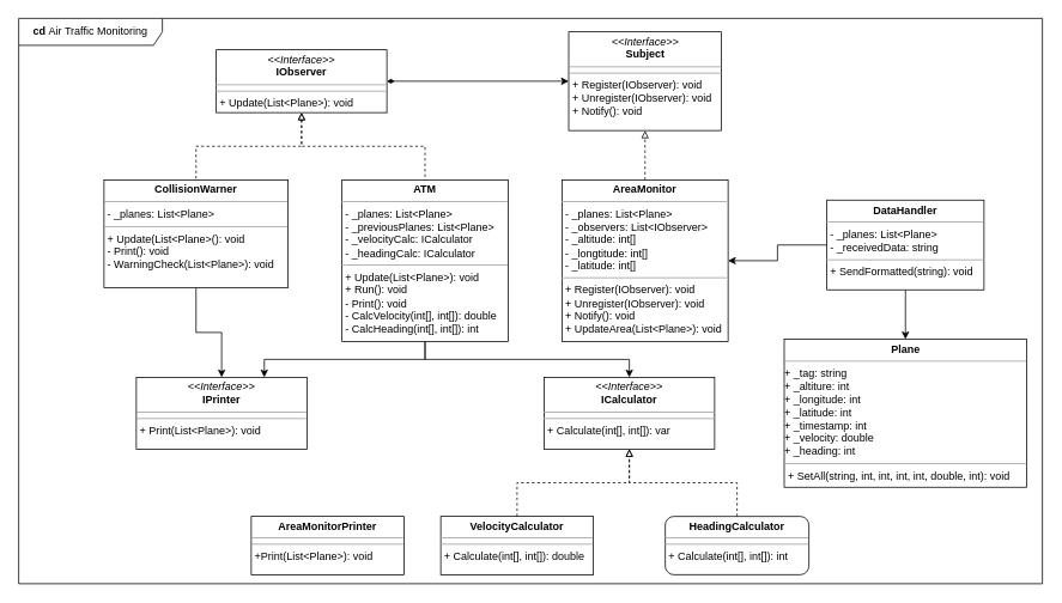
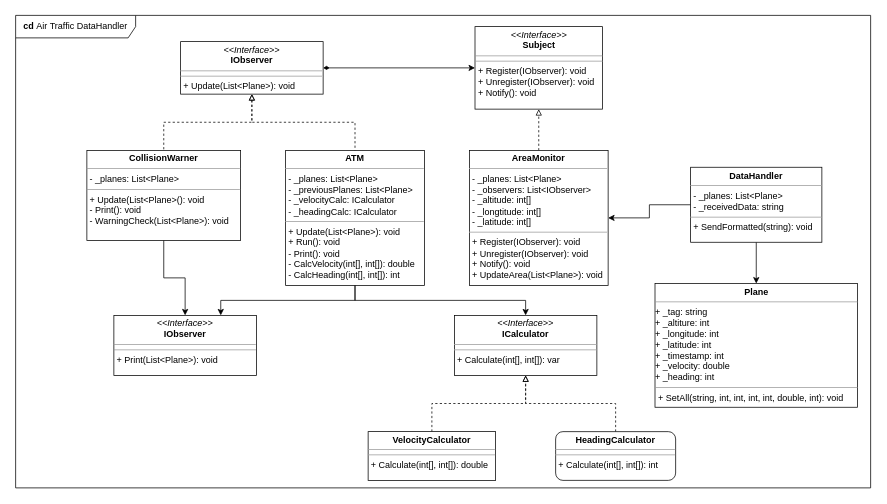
- <mxCell id="2" value="&lt;b&gt;cd &lt;/b&gt;Air Traffic Monitoring&lt;br&gt;&lt;b&gt;&lt;/b&gt;" style="shape=umlFrame;whiteSpace=wrap;html=1;width=160;height=30;" parent="1" vertex="1"><mxGeometry x="20" y="20" width="1140" height="630" as="geometry" /></mxCell>
+ <mxCell id="2" value="&lt;b&gt;cd &lt;/b&gt;Air Traffic DataHandler&lt;br&gt;&lt;b&gt;&lt;/b&gt;" style="shape=umlFrame;whiteSpace=wrap;html=1;width=160;height=30;" parent="1" vertex="1"><mxGeometry x="20" y="20" width="1140" height="630" as="geometry" /></mxCell>
- <mxCell id="25" value="&lt;p style=&quot;margin: 0px ; margin-top: 4px ; text-align: center&quot;&gt;&lt;i&gt;&amp;lt;&amp;lt;Interface&amp;gt;&amp;gt;&lt;/i&gt;&lt;br&gt;&lt;b&gt;IPrinter&lt;/b&gt;&lt;/p&gt;&lt;hr size=&quot;1&quot;&gt;&lt;hr size=&quot;1&quot;&gt;&lt;p style=&quot;margin: 0px ; margin-left: 4px&quot;&gt;+ Print(List&amp;lt;Plane&amp;gt;): void&lt;br&gt;&lt;/p&gt;" style="verticalAlign=top;align=left;overflow=fill;fontSize=12;fontFamily=Helvetica;html=1;" parent="1" vertex="1"><mxGeometry x="151" y="420" width="190" height="80" as="geometry" /></mxCell>
+ <mxCell id="25" value="&lt;p style=&quot;margin: 0px ; margin-top: 4px ; text-align: center&quot;&gt;&lt;i&gt;&amp;lt;&amp;lt;Interface&amp;gt;&amp;gt;&lt;/i&gt;&lt;br&gt;&lt;b&gt;IObserver&lt;/b&gt;&lt;/p&gt;&lt;hr size=&quot;1&quot;&gt;&lt;hr size=&quot;1&quot;&gt;&lt;p style=&quot;margin: 0px ; margin-left: 4px&quot;&gt;+ Print(List&amp;lt;Plane&amp;gt;): void&lt;br&gt;&lt;/p&gt;" style="verticalAlign=top;align=left;overflow=fill;fontSize=12;fontFamily=Helvetica;html=1;" parent="1" vertex="1"><mxGeometry x="151" y="420" width="190" height="80" as="geometry" /></mxCell>
- <mxCell id="18" value="&lt;p style=&quot;margin: 0px ; margin-top: 4px ; text-align: center&quot;&gt;&lt;b&gt;AreaMonitorPrinter&lt;/b&gt;&lt;br&gt;&lt;/p&gt;&lt;hr size=&quot;1&quot;&gt;&lt;hr size=&quot;1&quot;&gt;&lt;p style=&quot;margin: 0px ; margin-left: 4px&quot;&gt;+Print(List&amp;lt;Plane&amp;gt;): void&lt;br&gt;&lt;/p&gt;" style="verticalAlign=top;align=left;overflow=fill;fontSize=12;fontFamily=Helvetica;html=1;" parent="1" vertex="1"><mxGeometry x="279" y="575" width="170" height="65" as="geometry" /></mxCell>
